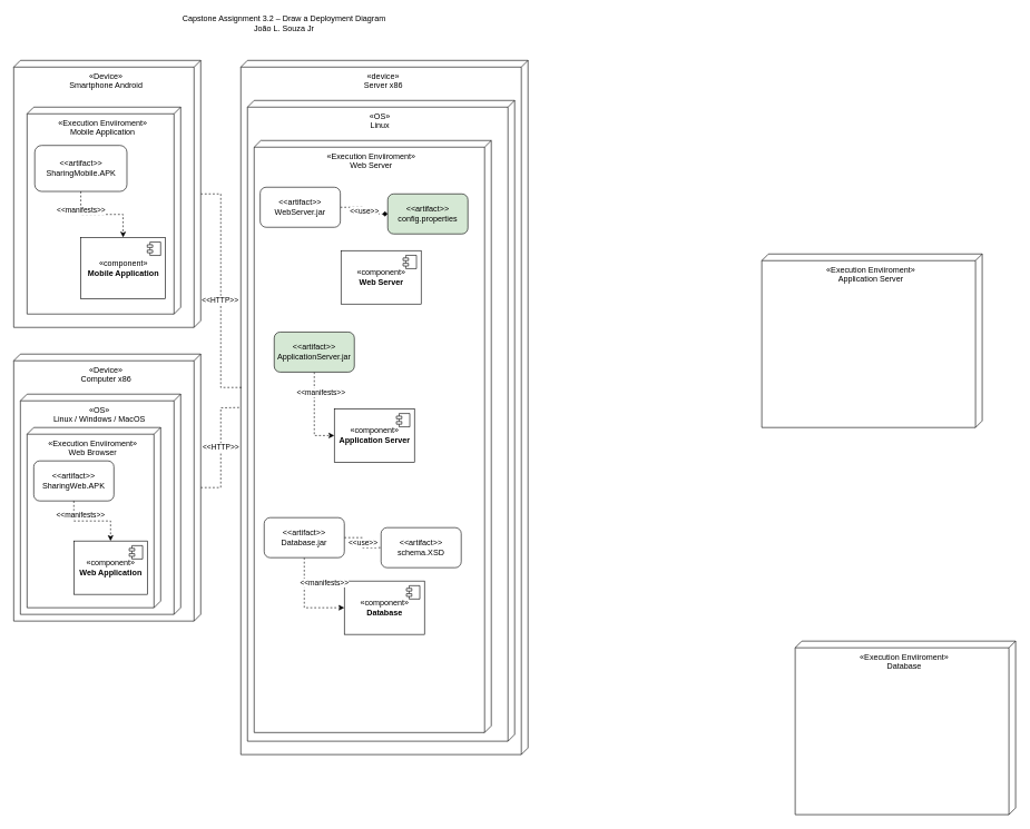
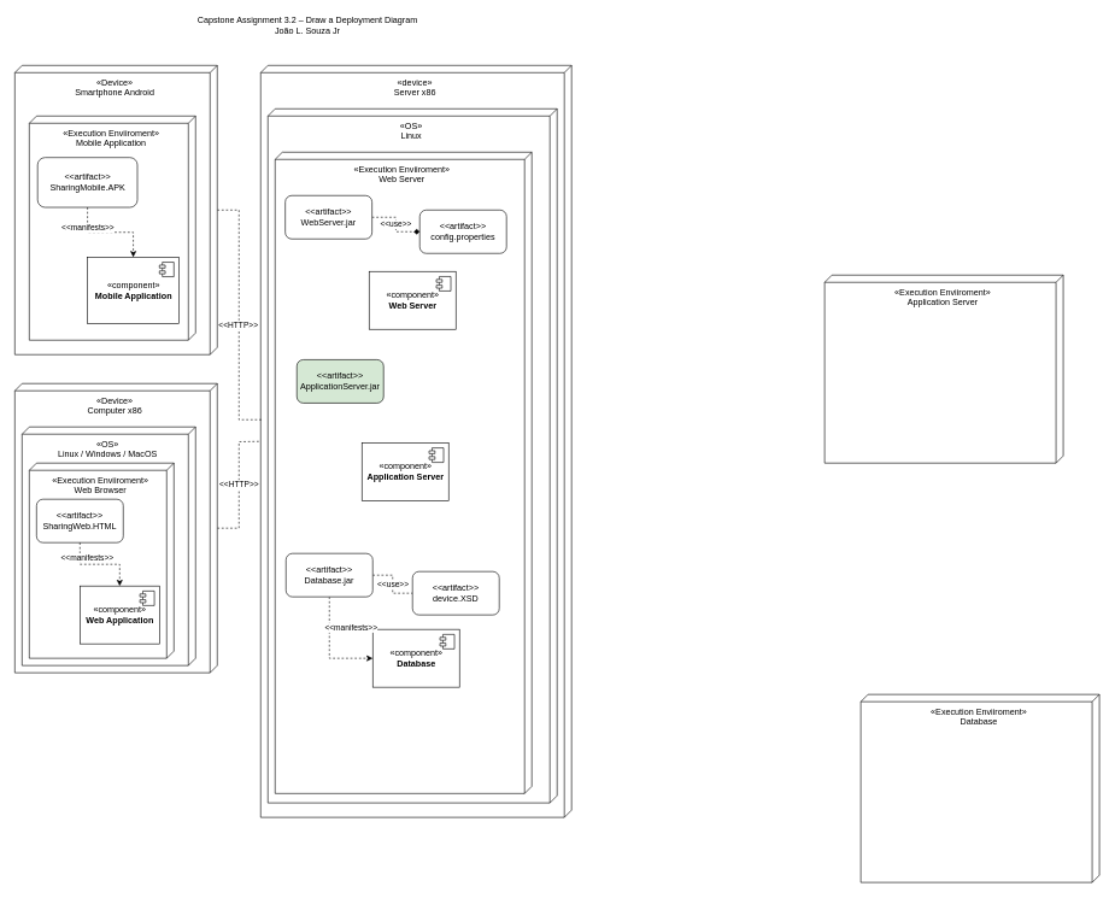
- <mxCell id="32" value="&amp;lt;&amp;lt;artifact&amp;gt;&amp;gt;&lt;br&gt;WebServer.jar" style="rounded=1;whiteSpace=wrap;html=1;" vertex="1" parent="1"><mxGeometry x="389" y="280" width="120" height="60" as="geometry" /></mxCell>
+ <mxCell id="32" value="&amp;lt;&amp;lt;artifact&amp;gt;&amp;gt;&lt;br&gt;WebServer.jar" style="rounded=1;whiteSpace=wrap;html=1;" vertex="1" parent="1"><mxGeometry x="394" y="270" width="120" height="60" as="geometry" /></mxCell>
- <mxCell id="33" value="&amp;lt;&amp;lt;artifact&amp;gt;&amp;gt;&lt;br&gt;config.properties" style="rounded=1;whiteSpace=wrap;html=1;fillColor=#d5e8d4;" vertex="1" parent="1"><mxGeometry x="580" y="290" width="120" height="60" as="geometry" /></mxCell>
+ <mxCell id="33" value="&amp;lt;&amp;lt;artifact&amp;gt;&amp;gt;&lt;br&gt;config.properties" style="rounded=1;whiteSpace=wrap;html=1;" vertex="1" parent="1"><mxGeometry x="580" y="290" width="120" height="60" as="geometry" /></mxCell>
- <mxCell id="27" value="&lt;font face=&quot;helvetica&quot;&gt;&amp;lt;&amp;lt;manifests&amp;gt;&amp;gt;&lt;/font&gt;" style="edgeStyle=orthogonalEdgeStyle;rounded=0;orthogonalLoop=1;jettySize=auto;html=1;entryX=0;entryY=0.5;entryDx=0;entryDy=0;dashed=1;" edge="1" parent="1" source="28" target="25"><mxGeometry x="-470" y="142" as="geometry"><mxPoint x="-5" y="-17" as="offset" /></mxGeometry></mxCell>
- <mxCell id="19" value="&amp;lt;&amp;lt;artifact&amp;gt;&amp;gt;&lt;br&gt;SharingWeb.APK" style="rounded=1;whiteSpace=wrap;html=1;" vertex="1" parent="17"><mxGeometry x="10" y="50" width="120" height="60" as="geometry" /></mxCell>
+ <mxCell id="19" value="&amp;lt;&amp;lt;artifact&amp;gt;&amp;gt;&lt;br&gt;SharingWeb.HTML" style="rounded=1;whiteSpace=wrap;html=1;" vertex="1" parent="17"><mxGeometry x="10" y="50" width="120" height="60" as="geometry" /></mxCell>
- <mxCell id="39" value="&amp;lt;&amp;lt;artifact&amp;gt;&amp;gt;&lt;br&gt;Database.jar" style="rounded=1;whiteSpace=wrap;html=1;" vertex="1" parent="1"><mxGeometry x="395" y="775" width="120" height="60" as="geometry" /></mxCell>
+ <mxCell id="39" value="&amp;lt;&amp;lt;artifact&amp;gt;&amp;gt;&lt;br&gt;Database.jar" style="rounded=1;whiteSpace=wrap;html=1;" vertex="1" parent="1"><mxGeometry x="395" y="765" width="120" height="60" as="geometry" /></mxCell>
- <mxCell id="40" value="&amp;lt;&amp;lt;artifact&amp;gt;&amp;gt;&lt;br&gt;schema.XSD" style="rounded=1;whiteSpace=wrap;html=1;" vertex="1" parent="1"><mxGeometry x="570" y="790" width="120" height="60" as="geometry" /></mxCell>
+ <mxCell id="40" value="&amp;lt;&amp;lt;artifact&amp;gt;&amp;gt;&lt;br&gt;device.XSD" style="rounded=1;whiteSpace=wrap;html=1;" vertex="1" parent="1"><mxGeometry x="570" y="790" width="120" height="60" as="geometry" /></mxCell>
